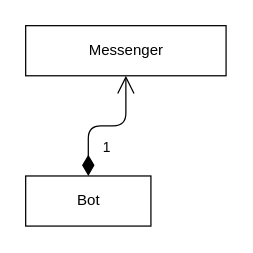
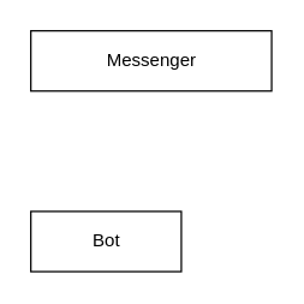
- <mxCell id="4" value="1" style="endArrow=open;html=1;endSize=12;startArrow=diamondThin;startSize=14;startFill=1;edgeStyle=orthogonalEdgeStyle;align=left;verticalAlign=bottom;entryX=0.5;entryY=1;entryDx=0;entryDy=0;exitX=0.5;exitY=0;exitDx=0;exitDy=0;" edge="1" parent="1" source="3" target="2"><mxGeometry x="-0.75" y="-10" relative="1" as="geometry"><mxPoint x="50" y="140" as="sourcePoint" /><mxPoint x="210" y="140" as="targetPoint" /><mxPoint as="offset" /></mxGeometry></mxCell>
